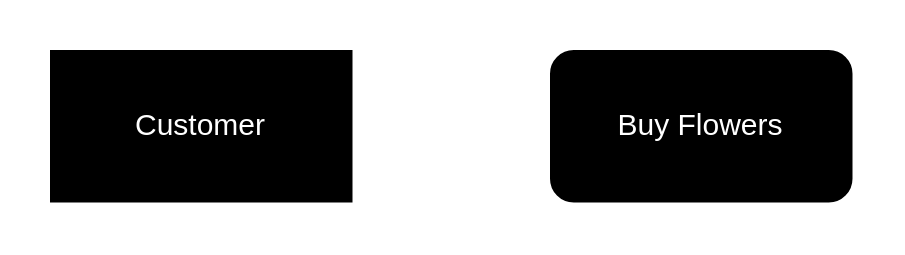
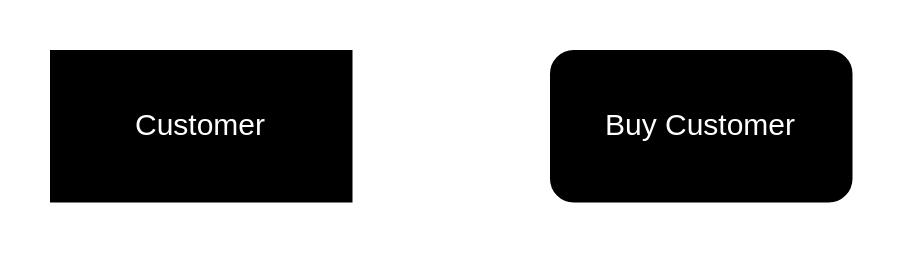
- <mxCell id="5" value="Buy Flowers" style="text;html=1;align=center;verticalAlign=middle;whiteSpace=wrap;rounded=0;fontColor=#FFFFFF;" vertex="1" parent="1"><mxGeometry x="230" y="35" width="100" height="30" as="geometry" /></mxCell>
+ <mxCell id="5" value="Buy Customer" style="text;html=1;align=center;verticalAlign=middle;whiteSpace=wrap;rounded=0;fontColor=#FFFFFF;" vertex="1" parent="1"><mxGeometry x="230" y="35" width="100" height="30" as="geometry" /></mxCell>
